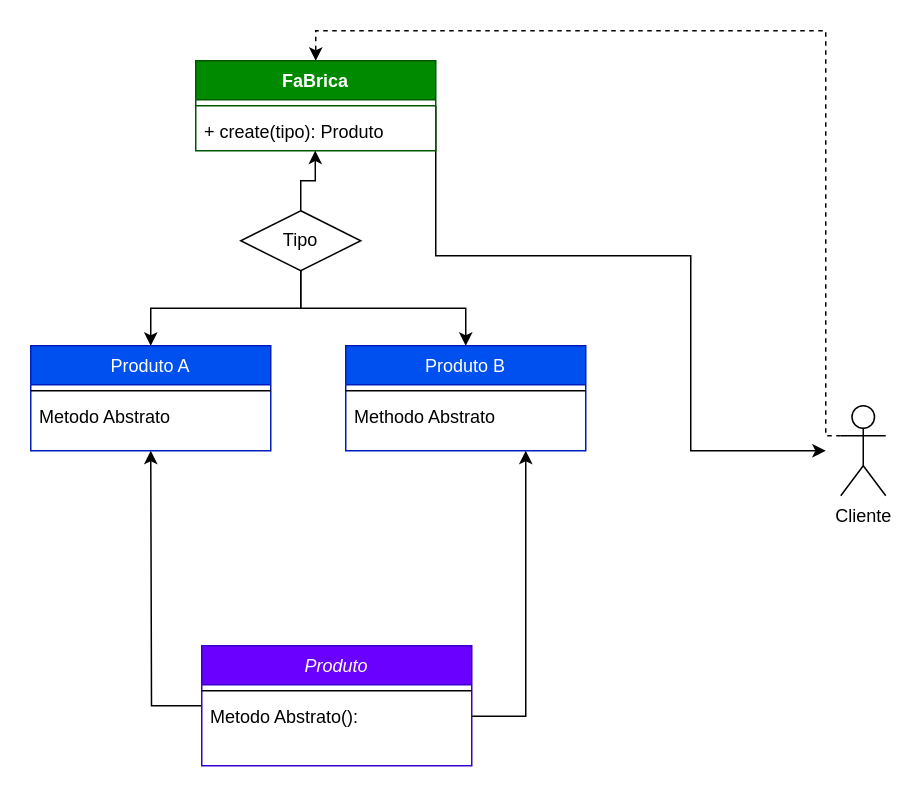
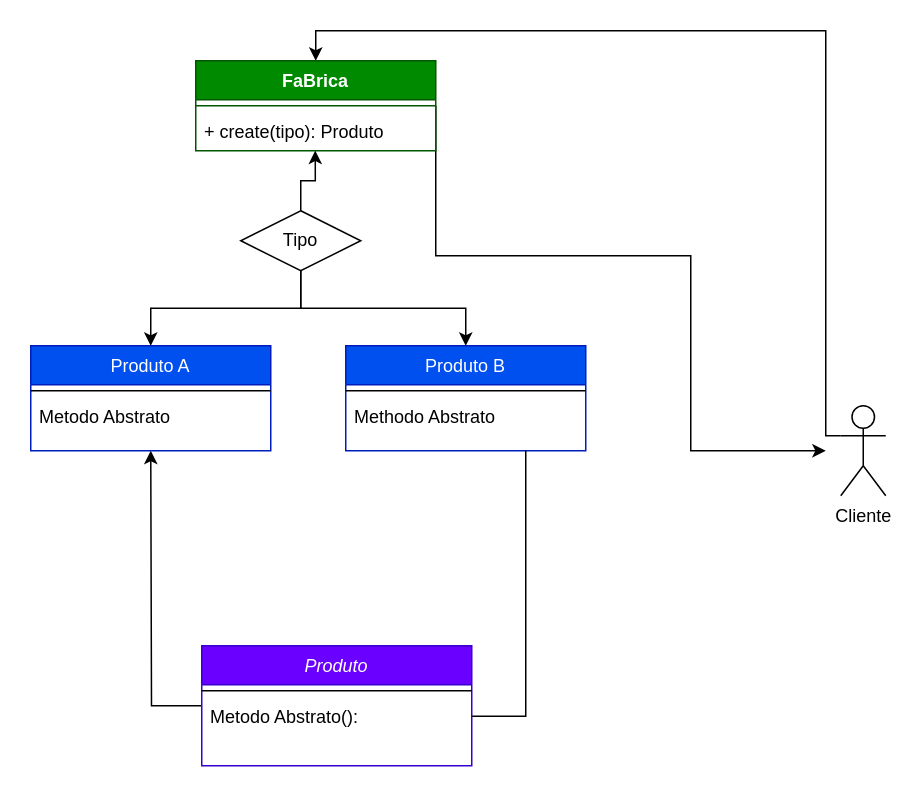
- <mxCell id="12" style="edgeStyle=orthogonalEdgeStyle;rounded=0;orthogonalLoop=1;jettySize=auto;html=1;exitX=0;exitY=0.333;exitDx=0;exitDy=0;exitPerimeter=0;entryX=0.5;entryY=0;entryDx=0;entryDy=0;dashed=1;" parent="1" source="13" target="15" edge="1"><mxGeometry relative="1" as="geometry"><Array as="points"><mxPoint x="550" y="20" /><mxPoint x="210" y="20" /></Array></mxGeometry></mxCell>
+ <mxCell id="12" style="edgeStyle=orthogonalEdgeStyle;rounded=0;orthogonalLoop=1;jettySize=auto;html=1;exitX=0;exitY=0.333;exitDx=0;exitDy=0;exitPerimeter=0;entryX=0.5;entryY=0;entryDx=0;entryDy=0;" parent="1" source="13" target="15" edge="1"><mxGeometry relative="1" as="geometry"><Array as="points"><mxPoint x="550" y="20" /><mxPoint x="210" y="20" /></Array></mxGeometry></mxCell>
- <mxCell id="22" style="edgeStyle=orthogonalEdgeStyle;rounded=0;orthogonalLoop=1;jettySize=auto;html=1;entryX=0.75;entryY=1;entryDx=0;entryDy=0;" parent="1" source="5" target="9" edge="1"><mxGeometry relative="1" as="geometry" /></mxCell>
+ <mxCell id="22" style="edgeStyle=orthogonalEdgeStyle;rounded=0;orthogonalLoop=1;jettySize=auto;html=1;entryX=0.75;entryY=1;entryDx=0;entryDy=0;endArrow=none;" parent="1" source="5" target="9" edge="1"><mxGeometry relative="1" as="geometry" /></mxCell>
